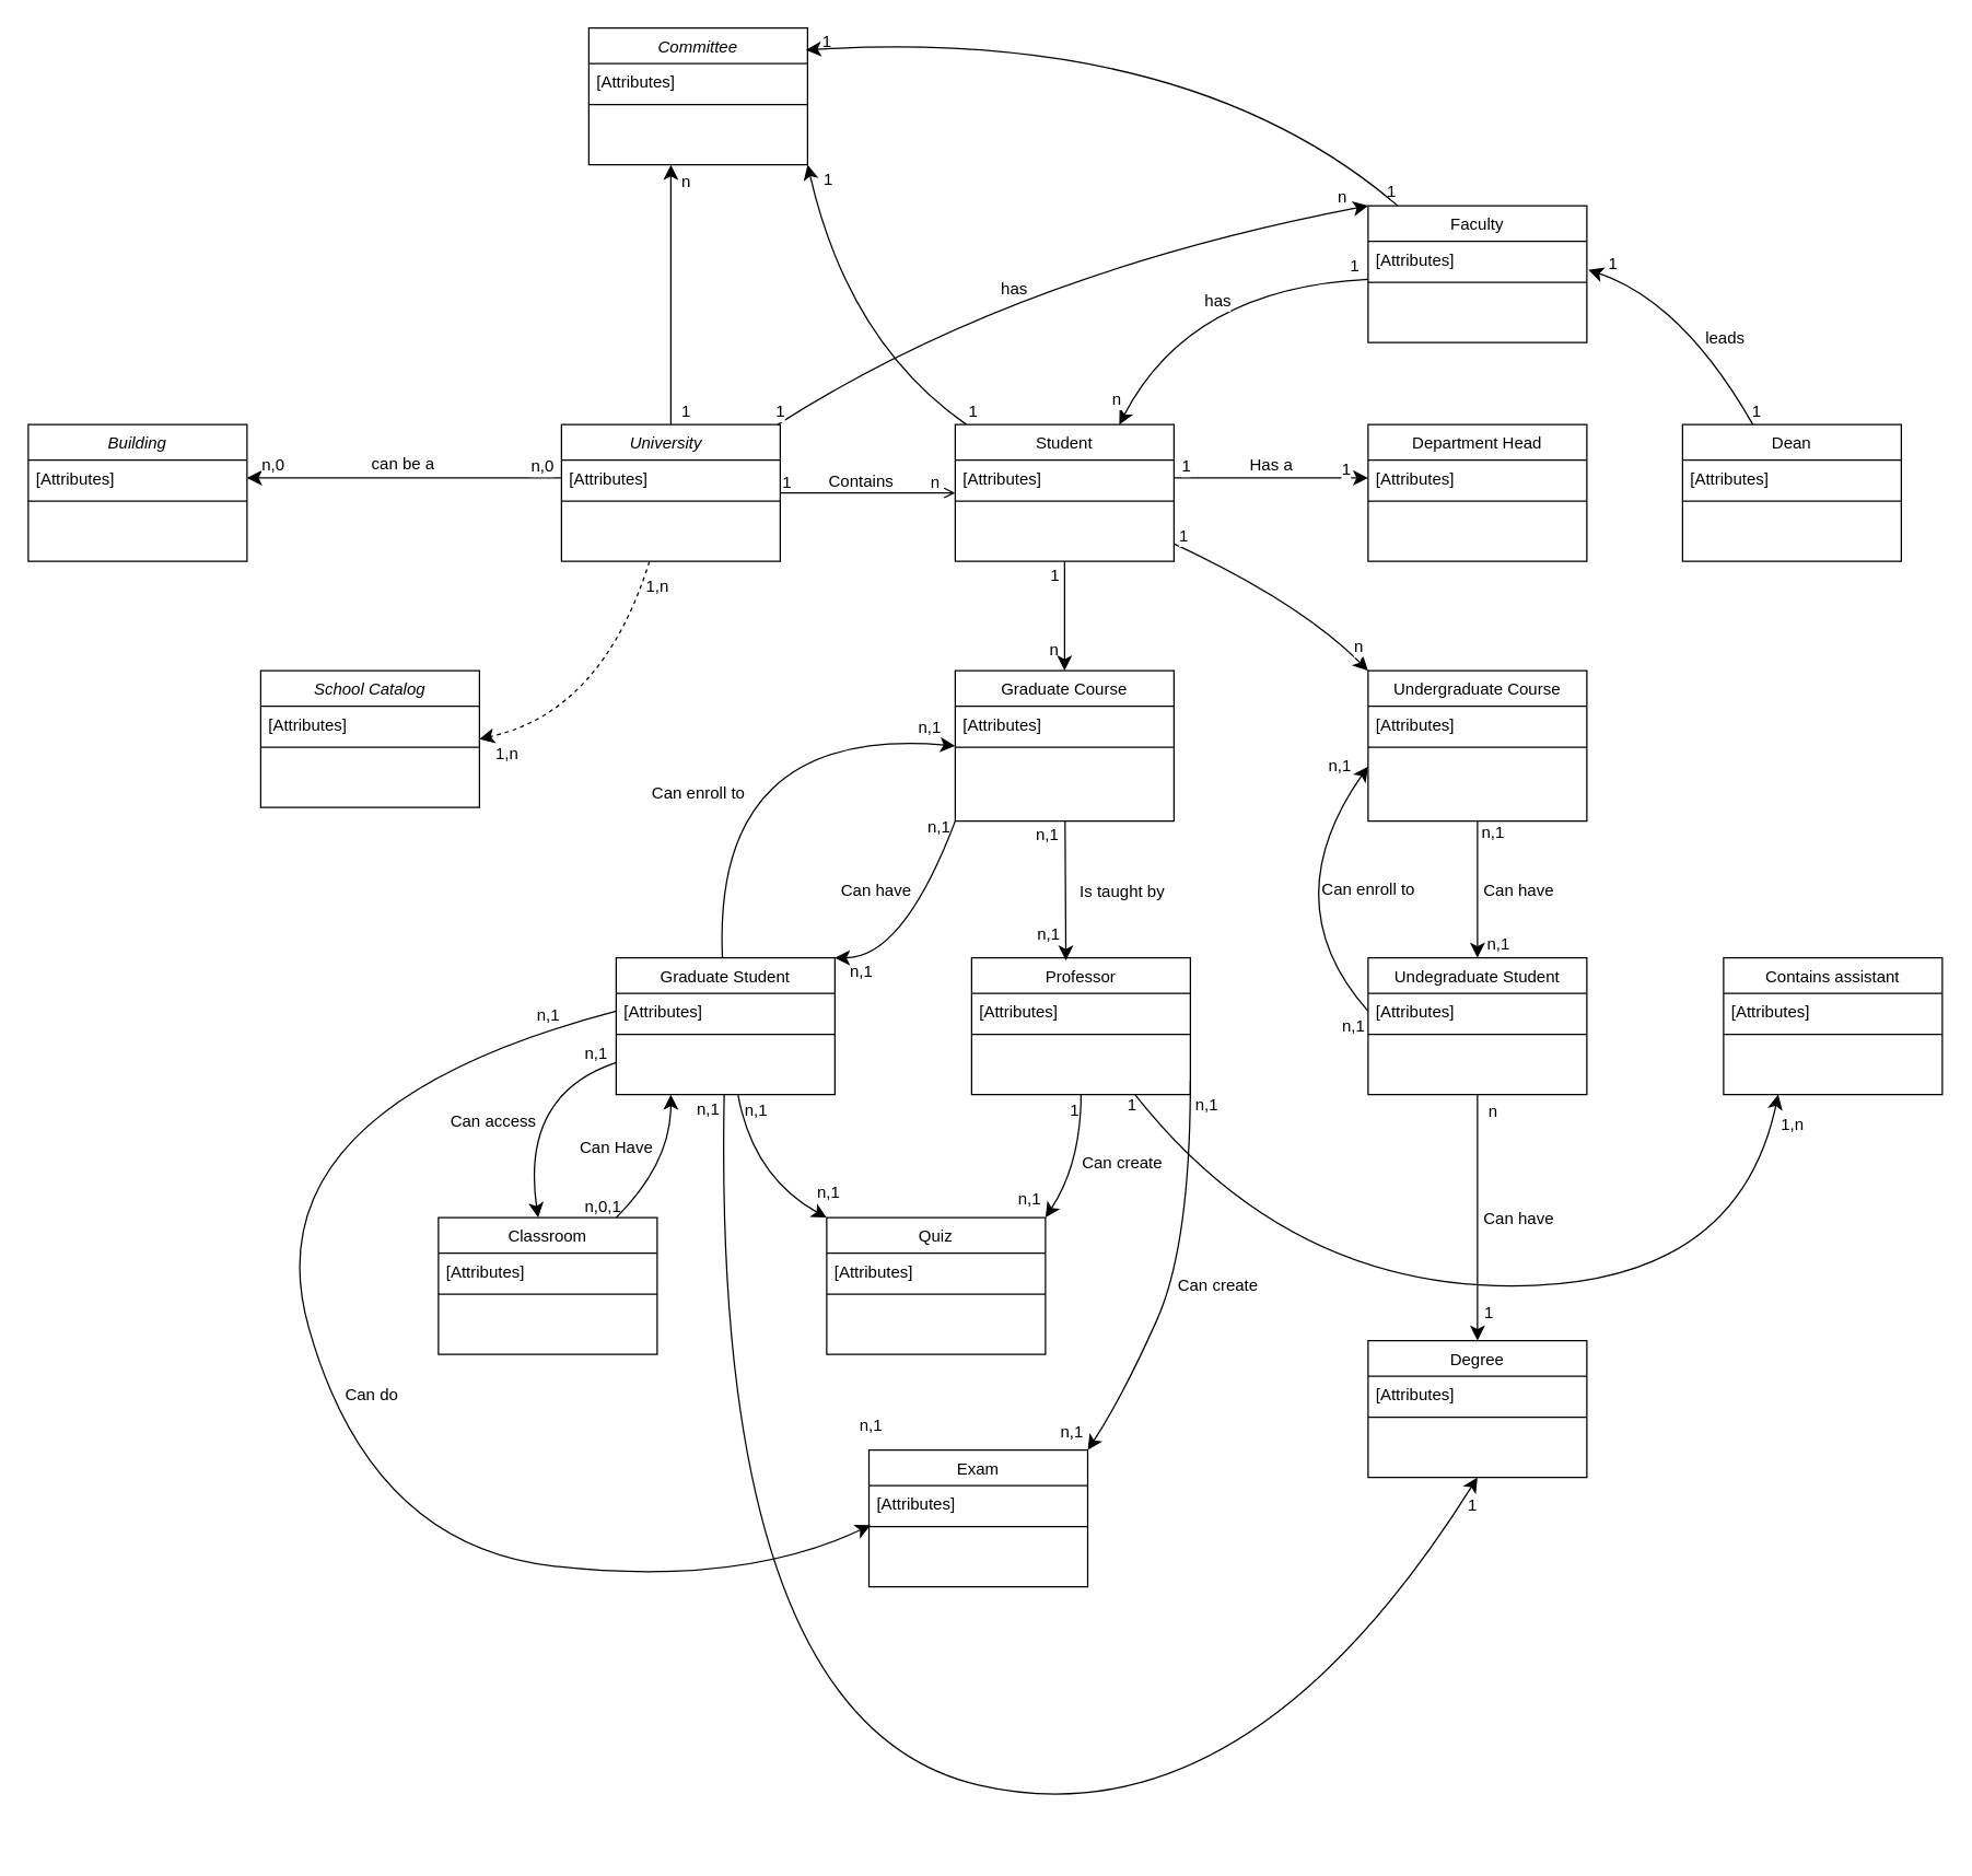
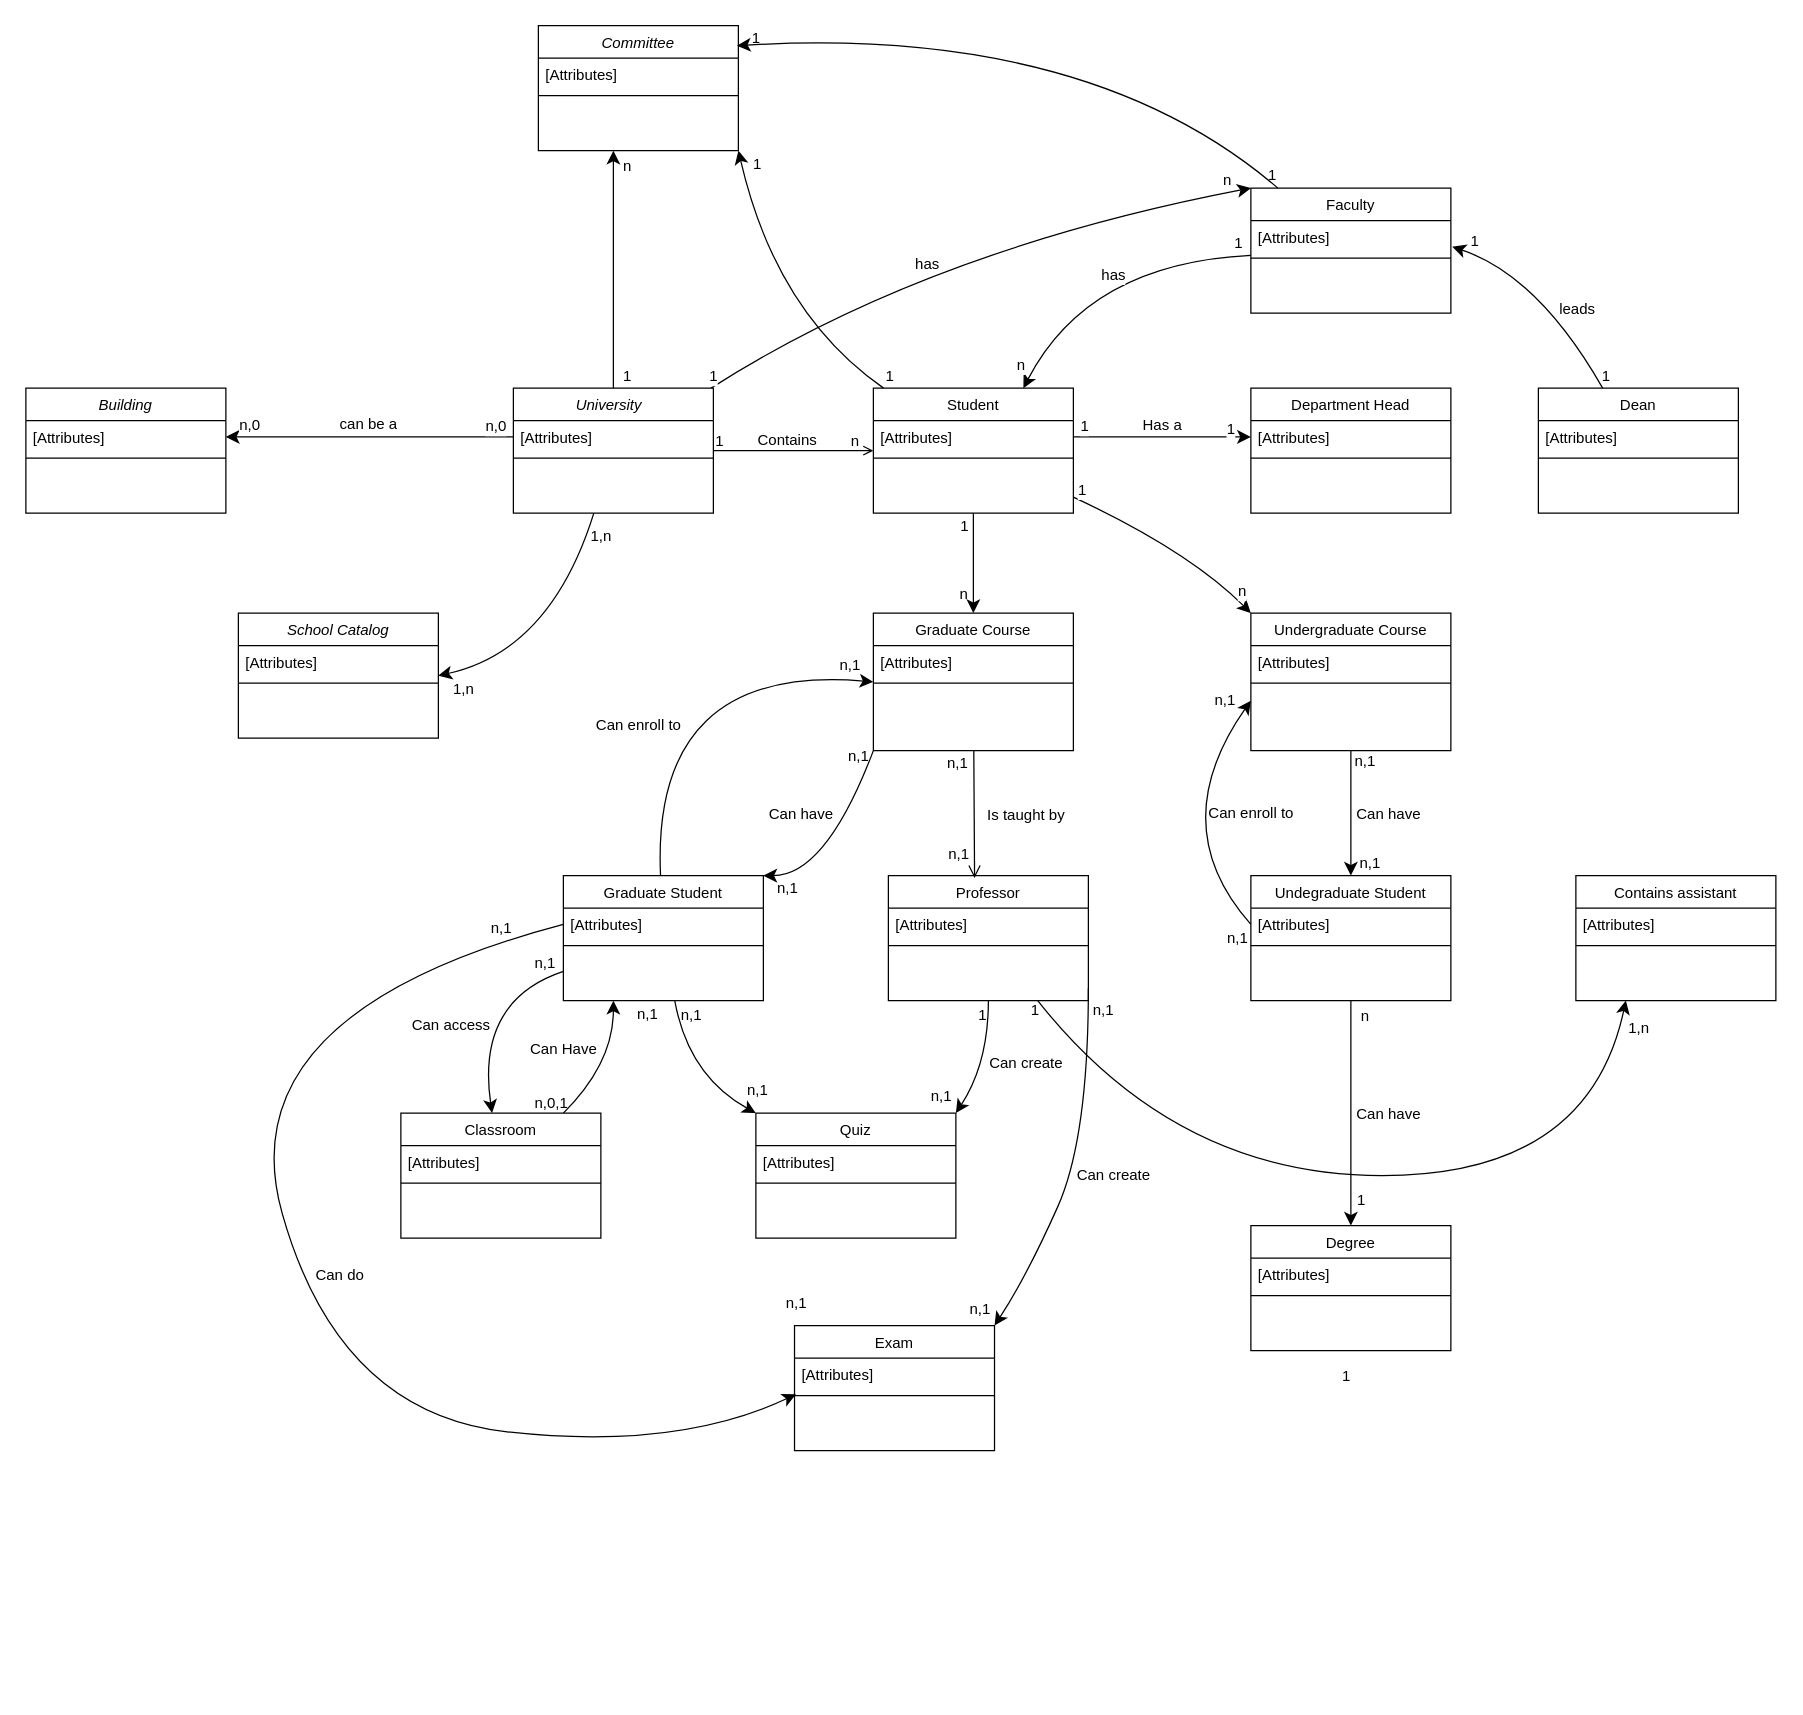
- <mxCell id="11" style="edgeStyle=none;curved=1;rounded=0;orthogonalLoop=1;jettySize=auto;html=1;entryX=1;entryY=0.5;entryDx=0;entryDy=0;fontSize=12;startSize=8;endSize=8;dashed=1;" edge="1" parent="1" source="14" target="146"><mxGeometry relative="1" as="geometry"><Array as="points"><mxPoint x="440" y="520" /></Array></mxGeometry></mxCell>
+ <mxCell id="11" style="edgeStyle=none;curved=1;rounded=0;orthogonalLoop=1;jettySize=auto;html=1;entryX=1;entryY=0.5;entryDx=0;entryDy=0;fontSize=12;startSize=8;endSize=8;" edge="1" parent="1" source="14" target="146"><mxGeometry relative="1" as="geometry"><Array as="points"><mxPoint x="440" y="520" /></Array></mxGeometry></mxCell>
- <mxCell id="64" style="edgeStyle=none;curved=1;rounded=0;orthogonalLoop=1;jettySize=auto;html=1;fontSize=12;startSize=8;endSize=8;entryX=0.431;entryY=0.02;entryDx=0;entryDy=0;entryPerimeter=0;" edge="1" parent="1" source="61" target="25"><mxGeometry relative="1" as="geometry"><mxPoint x="779" y="630" as="targetPoint" /></mxGeometry></mxCell>
+ <mxCell id="64" style="edgeStyle=none;curved=1;rounded=0;orthogonalLoop=1;jettySize=auto;html=1;fontSize=12;startSize=8;endSize=8;entryX=0.431;entryY=0.02;entryDx=0;entryDy=0;entryPerimeter=0;endArrow=open;" edge="1" parent="1" source="61" target="25"><mxGeometry relative="1" as="geometry"><mxPoint x="779" y="630" as="targetPoint" /></mxGeometry></mxCell>
- <mxCell id="19" style="edgeStyle=none;curved=1;rounded=0;orthogonalLoop=1;jettySize=auto;html=1;entryX=0.5;entryY=1;entryDx=0;entryDy=0;fontSize=12;startSize=8;endSize=8;" edge="1" parent="1" source="20" target="113"><mxGeometry relative="1" as="geometry"><Array as="points"><mxPoint x="520" y="1260" /><mxPoint x="910" y="1350" /></Array></mxGeometry></mxCell>
